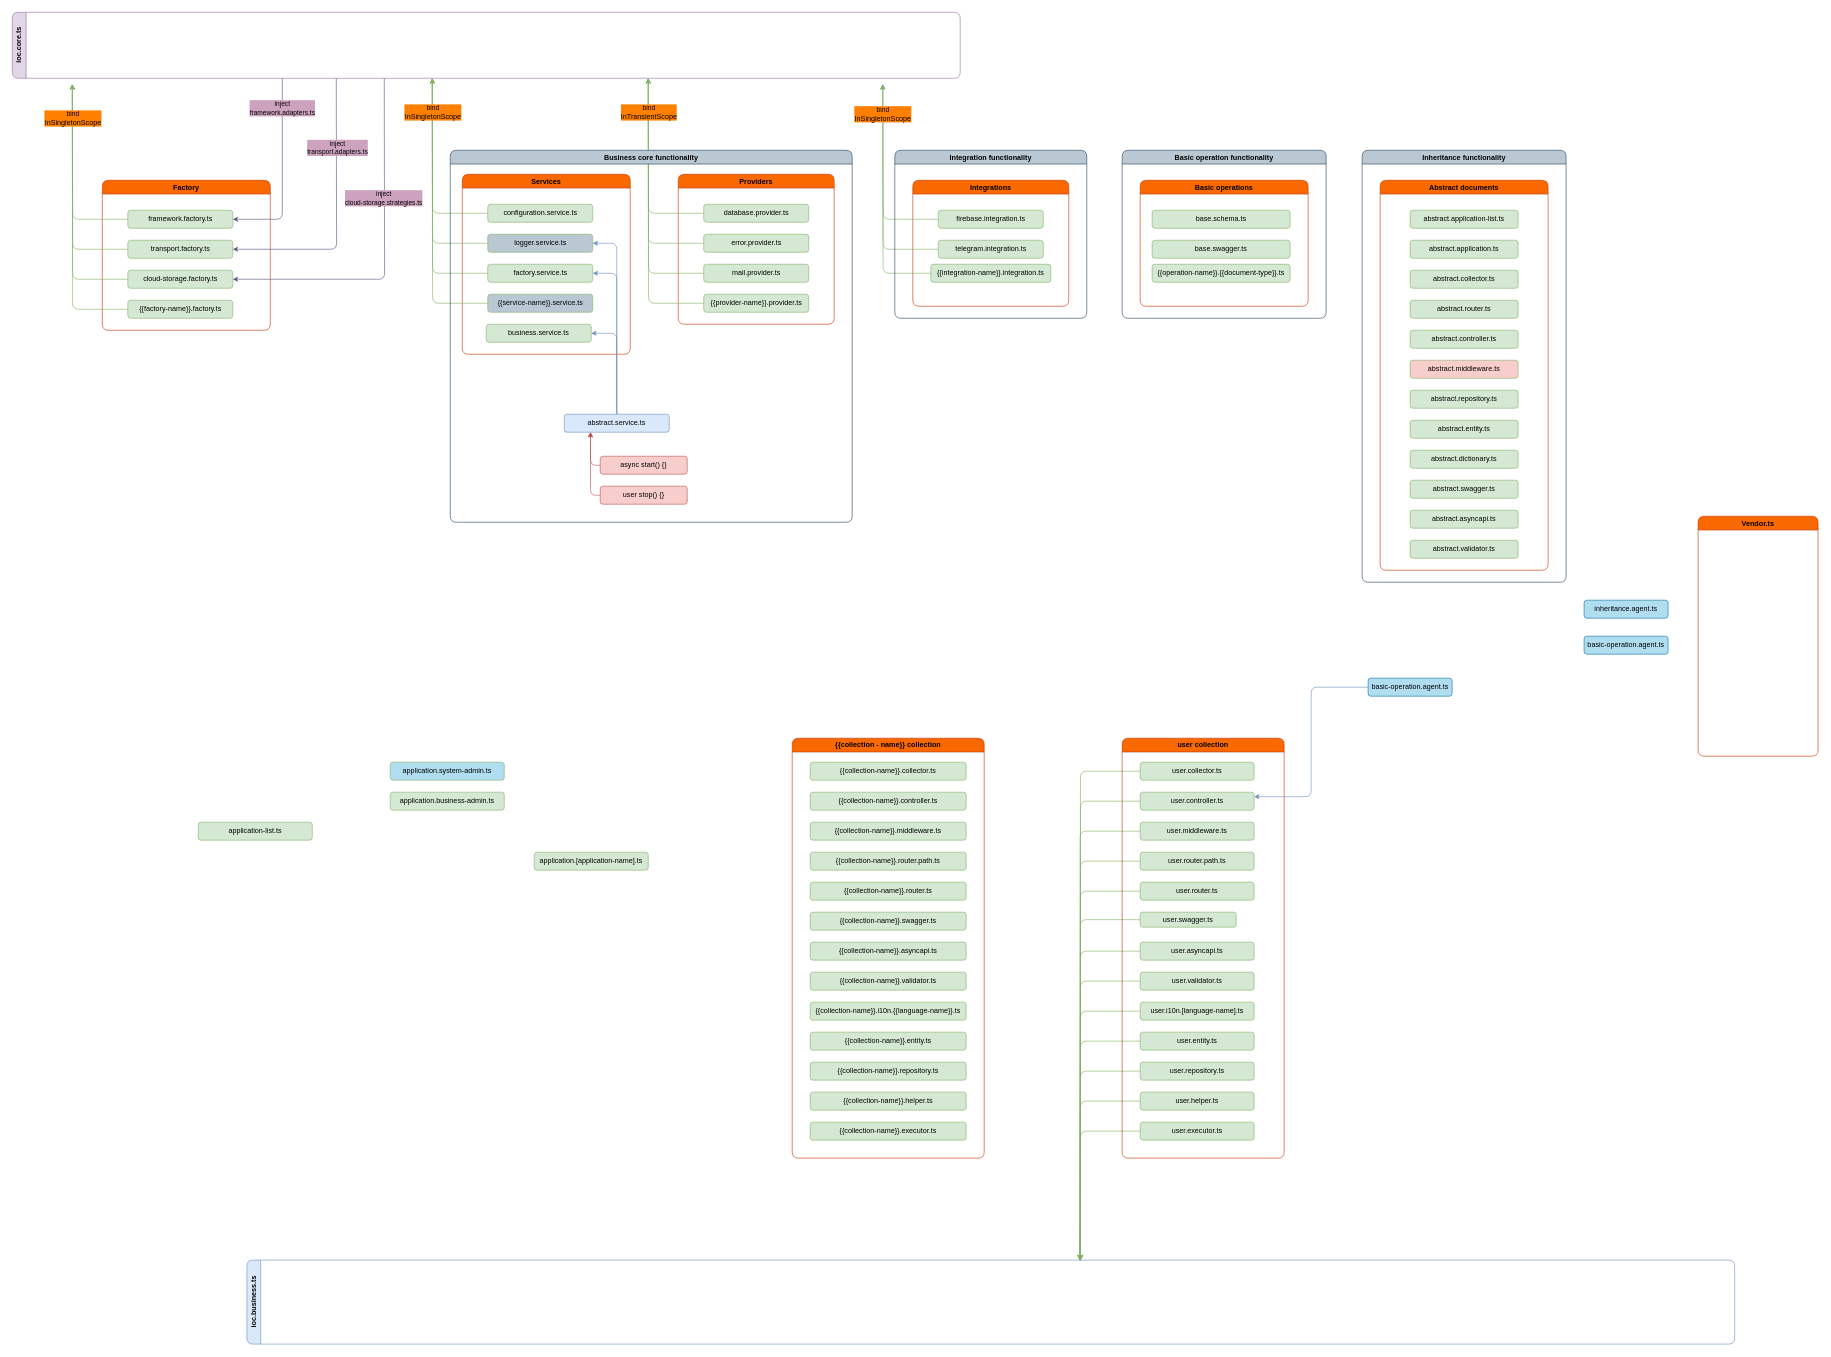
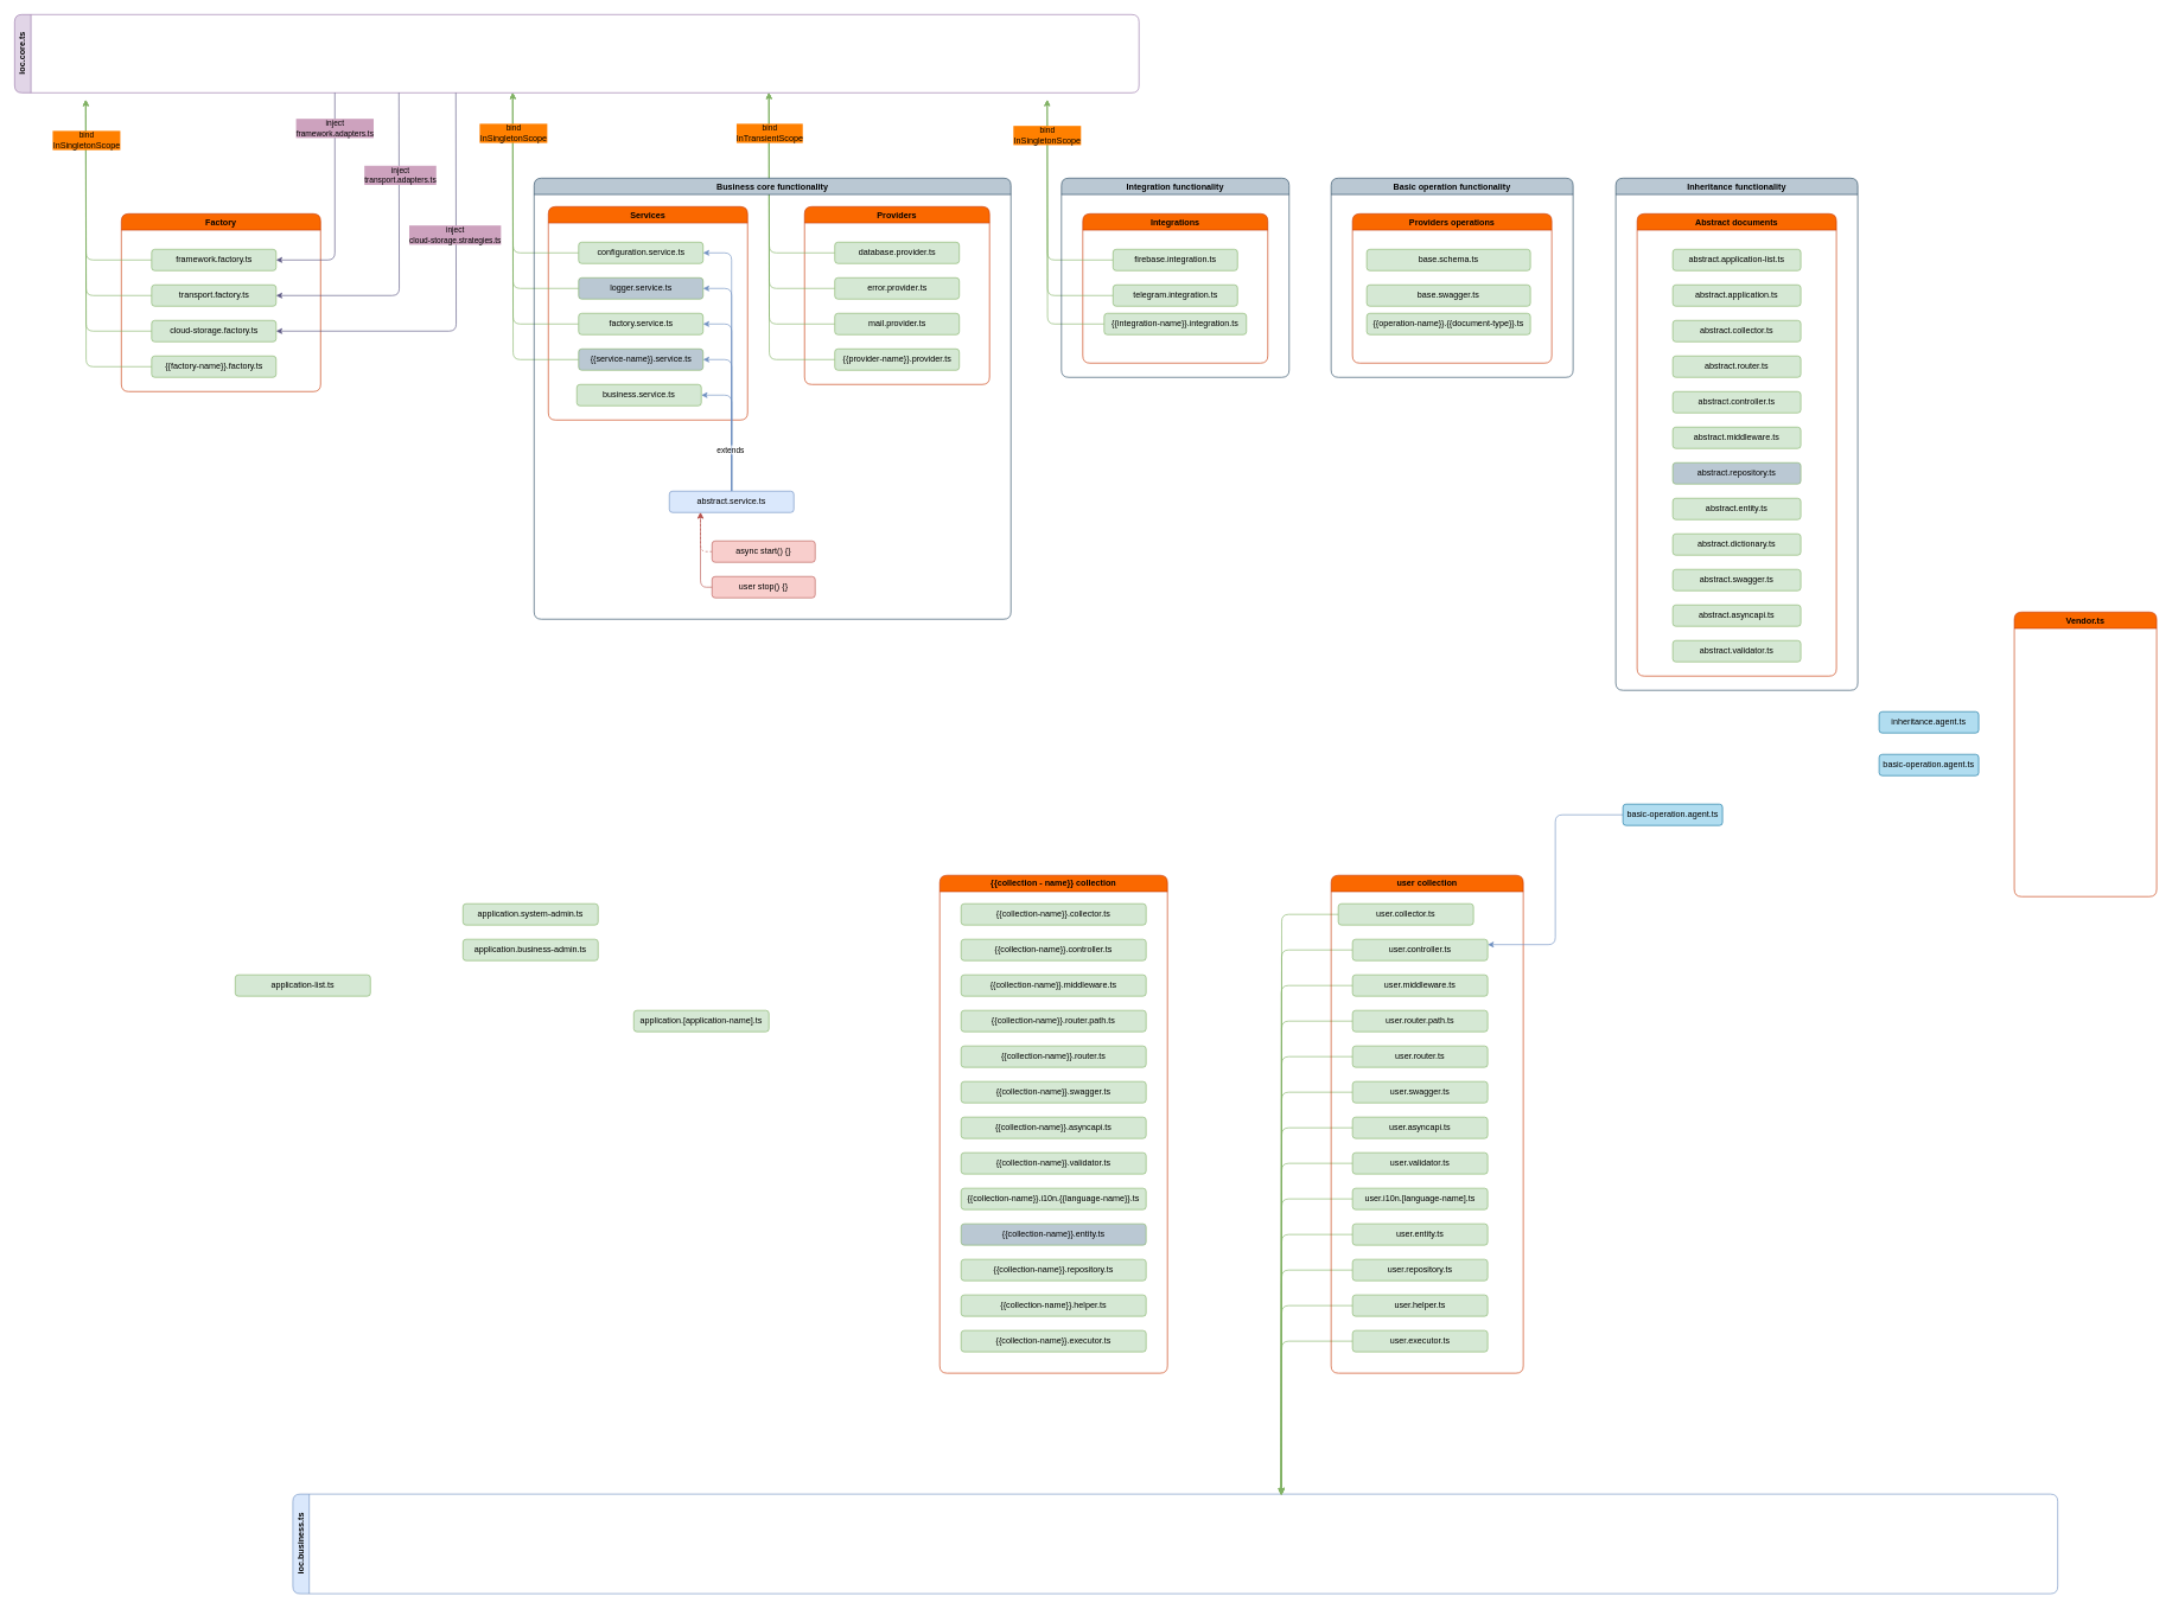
- <mxCell id="45" value="Basic operations" style="swimlane;whiteSpace=wrap;html=1;fillColor=#fa6800;strokeColor=#C73500;fontColor=#000000;rounded=1;" parent="1" vertex="1"><mxGeometry x="1900" y="300" width="280" height="210" as="geometry" /></mxCell>
+ <mxCell id="45" value="Providers operations" style="swimlane;whiteSpace=wrap;html=1;fillColor=#fa6800;strokeColor=#C73500;fontColor=#000000;rounded=1;" parent="1" vertex="1"><mxGeometry x="1900" y="300" width="280" height="210" as="geometry" /></mxCell>
+ <mxCell id="16" style="edgeStyle=orthogonalEdgeStyle;rounded=1;orthogonalLoop=1;jettySize=auto;html=1;exitX=1;exitY=0.5;exitDx=0;exitDy=0;entryX=0.5;entryY=0;entryDx=0;entryDy=0;fillColor=#dae8fc;strokeColor=#6c8ebf;startArrow=classic;startFill=1;endArrow=none;endFill=0;" parent="1" source="6" target="30" edge="1"><mxGeometry relative="1" as="geometry" /></mxCell>
+ <mxCell id="17" value="extends" style="edgeLabel;html=1;align=center;verticalAlign=middle;resizable=0;points=[];" parent="16" vertex="1" connectable="0"><mxGeometry x="0.685" y="-2" relative="1" as="geometry"><mxPoint as="offset" /></mxGeometry></mxCell>
+ <mxCell id="15" style="edgeStyle=orthogonalEdgeStyle;rounded=1;orthogonalLoop=1;jettySize=auto;html=1;entryX=1;entryY=0.5;entryDx=0;entryDy=0;fillColor=#dae8fc;strokeColor=#6c8ebf;" parent="1" source="30" target="11" edge="1"><mxGeometry relative="1" as="geometry" /></mxCell>
- <mxCell id="57" value="abstract.middleware.ts" style="rounded=1;whiteSpace=wrap;html=1;fillColor=#f8cecc;strokeColor=#82b366;" parent="51" vertex="1"><mxGeometry x="50" y="300" width="180" height="30" as="geometry" /></mxCell>
+ <mxCell id="57" value="abstract.middleware.ts" style="rounded=1;whiteSpace=wrap;html=1;fillColor=#d5e8d4;strokeColor=#82b366;" parent="51" vertex="1"><mxGeometry x="50" y="300" width="180" height="30" as="geometry" /></mxCell>
- <mxCell id="58" value="abstract.repository.ts" style="rounded=1;whiteSpace=wrap;html=1;fillColor=#d5e8d4;strokeColor=#82b366;" parent="51" vertex="1"><mxGeometry x="50" y="350" width="180" height="30" as="geometry" /></mxCell>
+ <mxCell id="58" value="abstract.repository.ts" style="rounded=1;whiteSpace=wrap;html=1;fillColor=#bac8d3;strokeColor=#82b366;" parent="51" vertex="1"><mxGeometry x="50" y="350" width="180" height="30" as="geometry" /></mxCell>
- <mxCell id="31" style="edgeStyle=orthogonalEdgeStyle;rounded=1;orthogonalLoop=1;jettySize=auto;html=1;exitX=0;exitY=0.5;exitDx=0;exitDy=0;entryX=0.25;entryY=1;entryDx=0;entryDy=0;fillColor=#f8cecc;strokeColor=#b85450;" parent="28" source="32" target="30" edge="1"><mxGeometry relative="1" as="geometry"><Array as="points"><mxPoint x="234" y="525" /></Array></mxGeometry></mxCell>
+ <mxCell id="31" style="edgeStyle=orthogonalEdgeStyle;rounded=1;orthogonalLoop=1;jettySize=auto;html=1;exitX=0;exitY=0.5;exitDx=0;exitDy=0;entryX=0.25;entryY=1;entryDx=0;entryDy=0;fillColor=#f8cecc;strokeColor=#b85450;dashed=1;" parent="28" source="32" target="30" edge="1"><mxGeometry relative="1" as="geometry"><Array as="points"><mxPoint x="234" y="525" /></Array></mxGeometry></mxCell>
- <mxCell id="85" value="application.system-admin.ts" style="rounded=1;whiteSpace=wrap;html=1;fillColor=#b1ddf0;strokeColor=#82b366;" vertex="1" parent="1"><mxGeometry x="650" y="1270" width="190" height="30" as="geometry" /></mxCell>
+ <mxCell id="85" value="application.system-admin.ts" style="rounded=1;whiteSpace=wrap;html=1;fillColor=#d5e8d4;strokeColor=#82b366;" vertex="1" parent="1"><mxGeometry x="650" y="1270" width="190" height="30" as="geometry" /></mxCell>
- <mxCell id="89" value="user.collector.ts" style="rounded=1;whiteSpace=wrap;html=1;fillColor=#d5e8d4;strokeColor=#82b366;" vertex="1" parent="1"><mxGeometry x="1900" y="1270" width="190" height="30" as="geometry" /></mxCell>
+ <mxCell id="89" value="user.collector.ts" style="rounded=1;whiteSpace=wrap;html=1;fillColor=#d5e8d4;strokeColor=#82b366;" vertex="1" parent="1"><mxGeometry x="1880" y="1270" width="190" height="30" as="geometry" /></mxCell>
- <mxCell id="99" value="user.swagger.ts" style="rounded=1;whiteSpace=wrap;html=1;fillColor=#d5e8d4;strokeColor=#82b366;" vertex="1" parent="1"><mxGeometry x="1900" y="1520" width="160" height="25" as="geometry" /></mxCell>
+ <mxCell id="99" value="user.swagger.ts" style="rounded=1;whiteSpace=wrap;html=1;fillColor=#d5e8d4;strokeColor=#82b366;" vertex="1" parent="1"><mxGeometry x="1900" y="1520" width="190" height="30" as="geometry" /></mxCell>
- <mxCell id="123" value="{{collection-name}}.entity.ts" style="rounded=1;whiteSpace=wrap;html=1;fillColor=#d5e8d4;strokeColor=#82b366;" vertex="1" parent="1"><mxGeometry x="1350" y="1720" width="260" height="30" as="geometry" /></mxCell>
+ <mxCell id="123" value="{{collection-name}}.entity.ts" style="rounded=1;whiteSpace=wrap;html=1;fillColor=#bac8d3;strokeColor=#82b366;" vertex="1" parent="1"><mxGeometry x="1350" y="1720" width="260" height="30" as="geometry" /></mxCell>
